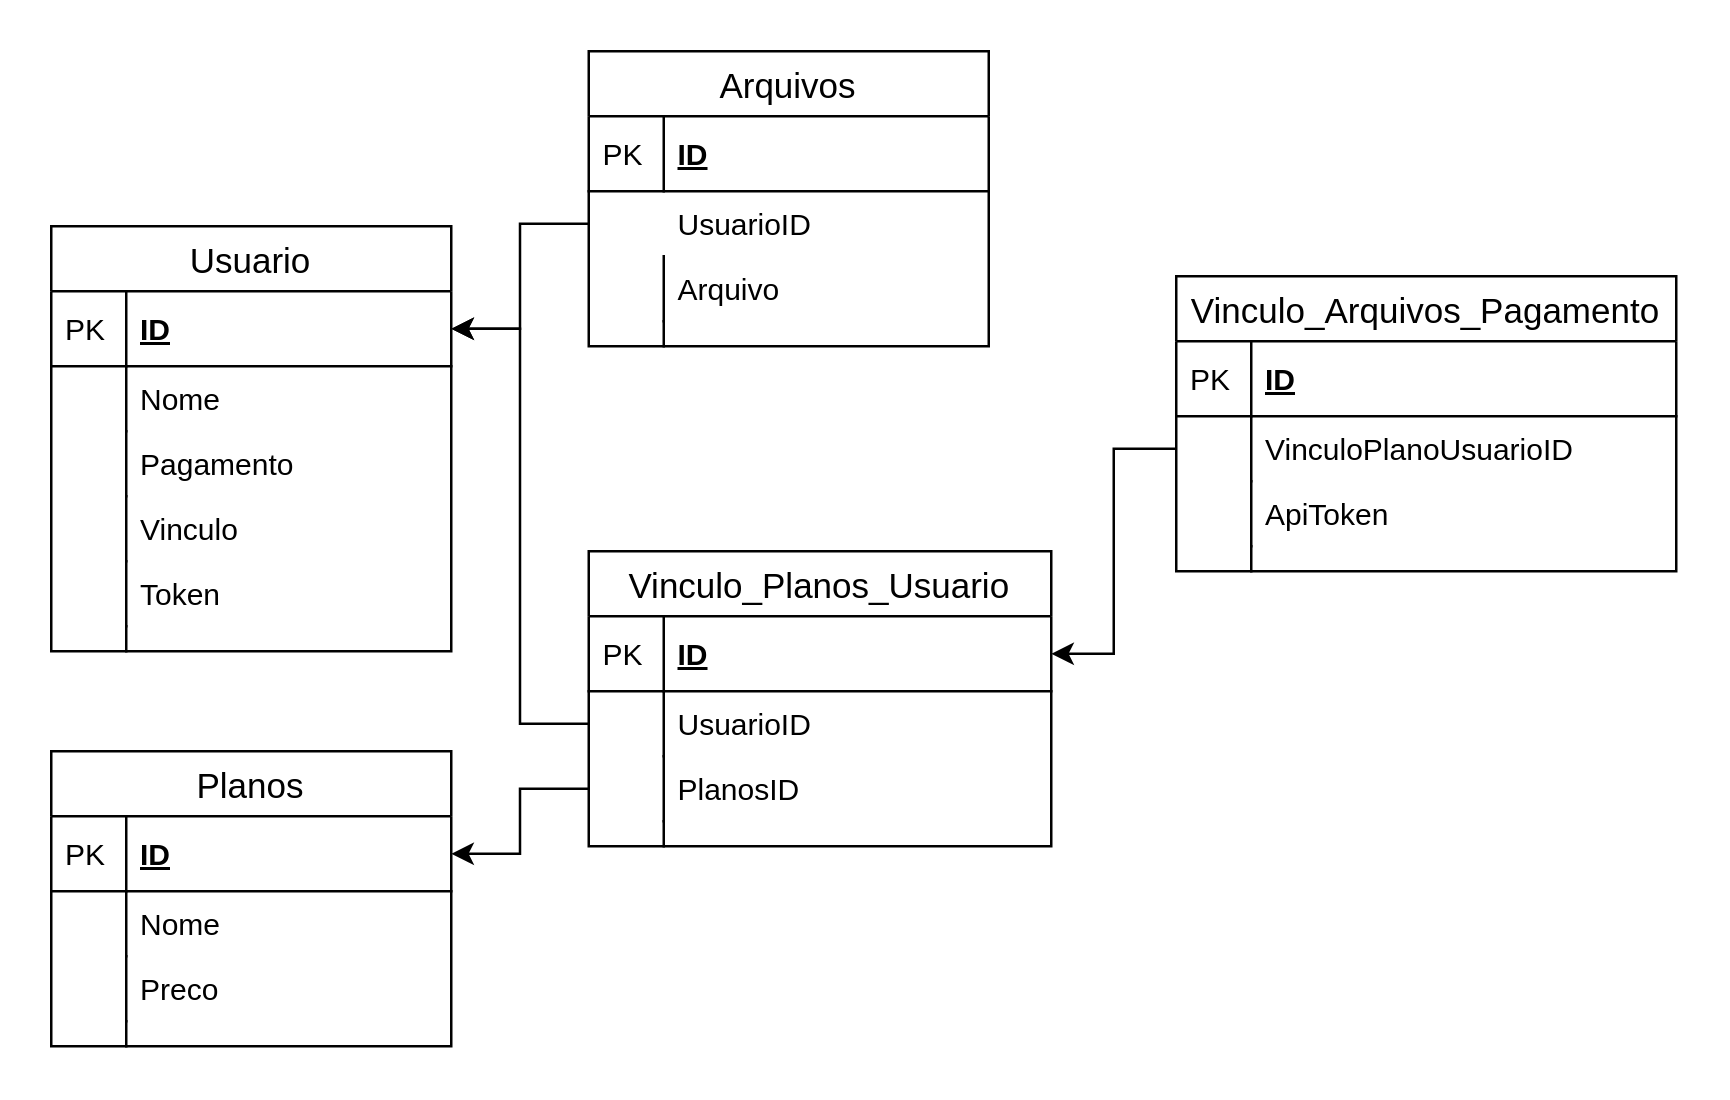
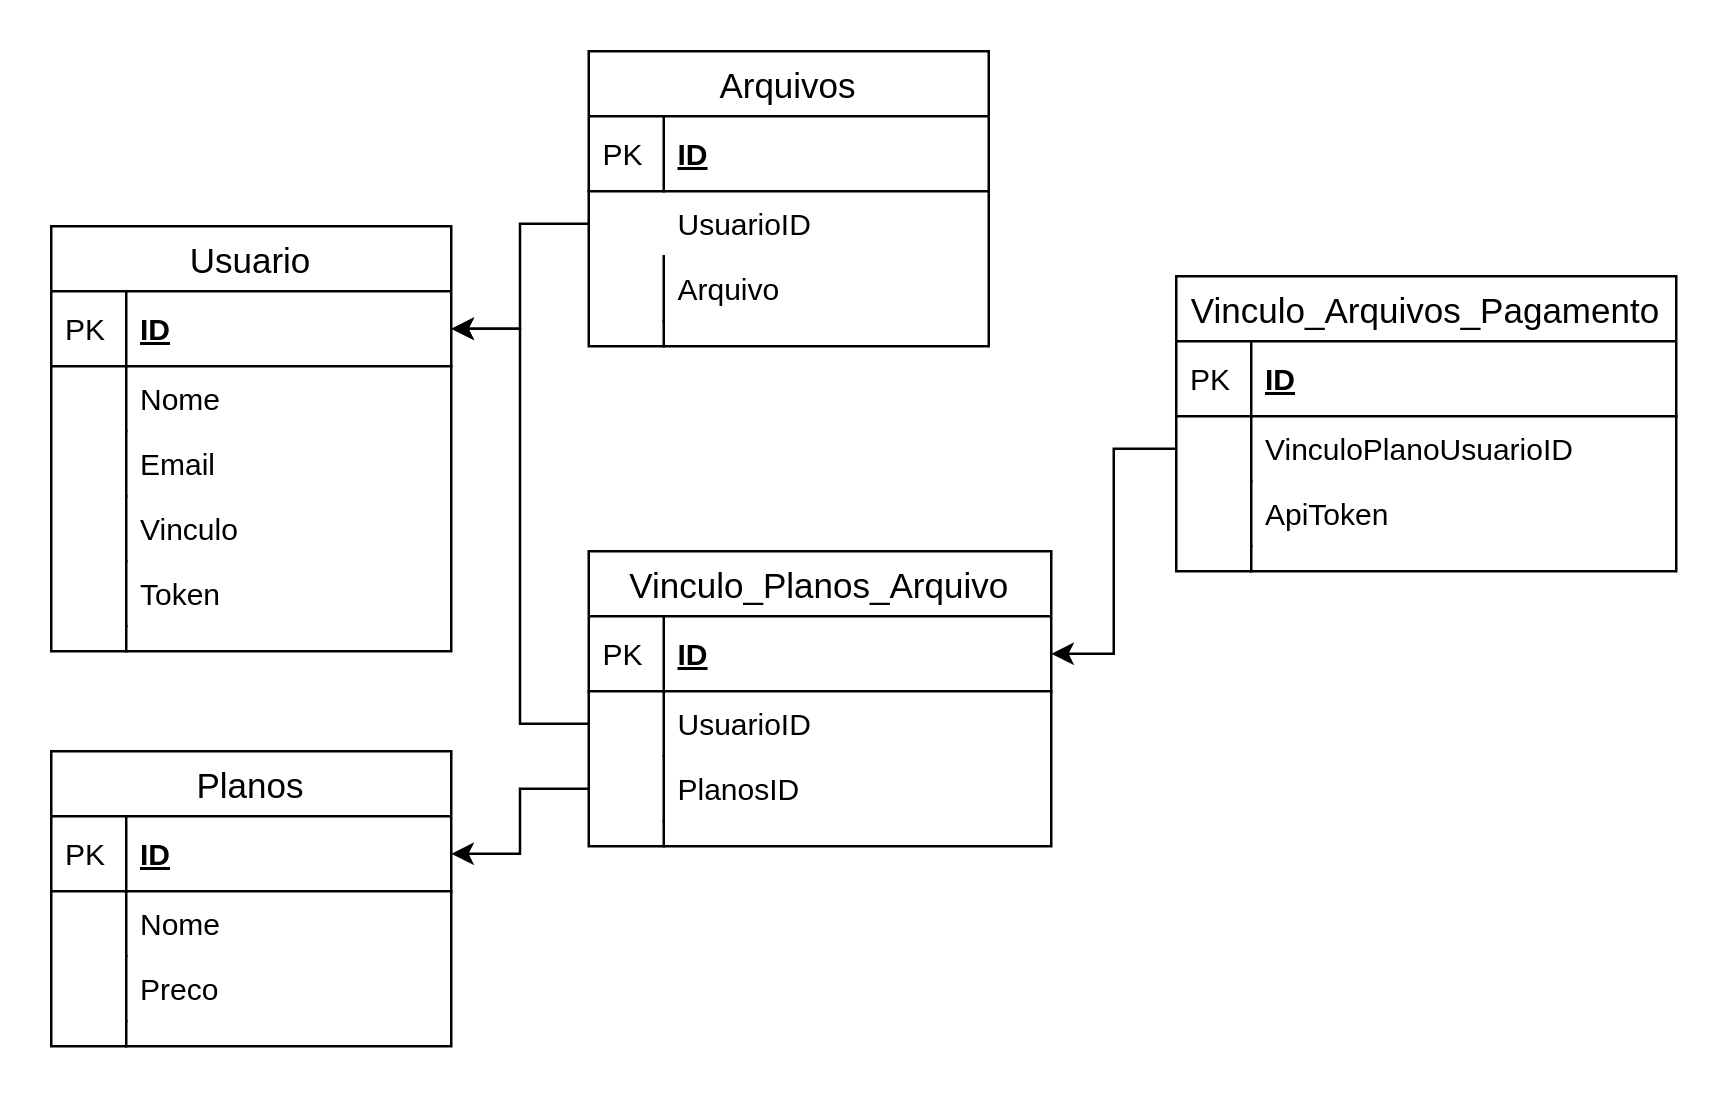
- <mxCell id="7" value="Pagamento" style="shape=partialRectangle;top=0;left=0;right=0;bottom=0;align=left;verticalAlign=top;fillColor=none;spacingLeft=34;spacingRight=4;overflow=hidden;rotatable=0;points=[[0,0.5],[1,0.5]];portConstraint=eastwest;dropTarget=0;fontSize=12;" vertex="1" parent="2"><mxGeometry y="82" width="160" height="26" as="geometry" /></mxCell>
+ <mxCell id="7" value="Email" style="shape=partialRectangle;top=0;left=0;right=0;bottom=0;align=left;verticalAlign=top;fillColor=none;spacingLeft=34;spacingRight=4;overflow=hidden;rotatable=0;points=[[0,0.5],[1,0.5]];portConstraint=eastwest;dropTarget=0;fontSize=12;" vertex="1" parent="2"><mxGeometry y="82" width="160" height="26" as="geometry" /></mxCell>
- <mxCell id="33" value="Vinculo_Planos_Usuario" style="swimlane;fontStyle=0;childLayout=stackLayout;horizontal=1;startSize=26;horizontalStack=0;resizeParent=1;resizeParentMax=0;resizeLast=0;collapsible=1;marginBottom=0;align=center;fontSize=14;" vertex="1" parent="1"><mxGeometry x="235" y="220" width="185" height="118" as="geometry" /></mxCell>
+ <mxCell id="33" value="Vinculo_Planos_Arquivo" style="swimlane;fontStyle=0;childLayout=stackLayout;horizontal=1;startSize=26;horizontalStack=0;resizeParent=1;resizeParentMax=0;resizeLast=0;collapsible=1;marginBottom=0;align=center;fontSize=14;" vertex="1" parent="1"><mxGeometry x="235" y="220" width="185" height="118" as="geometry" /></mxCell>
